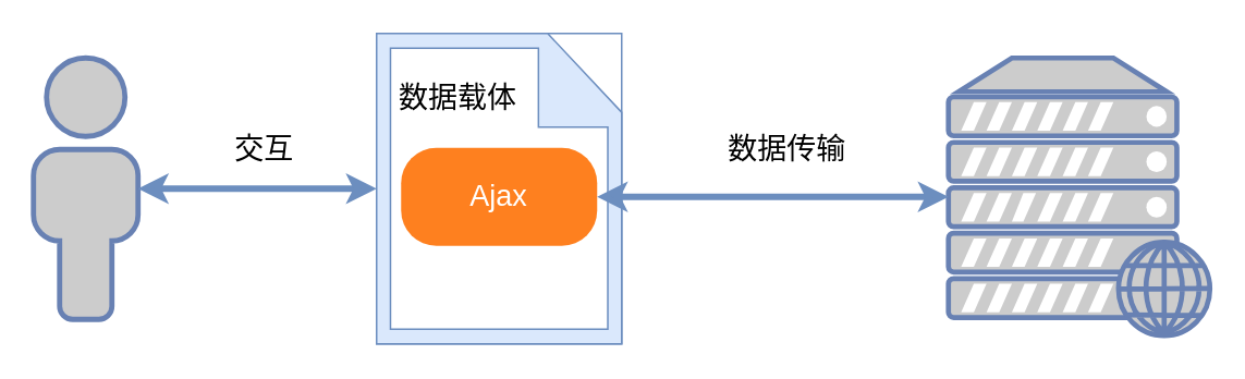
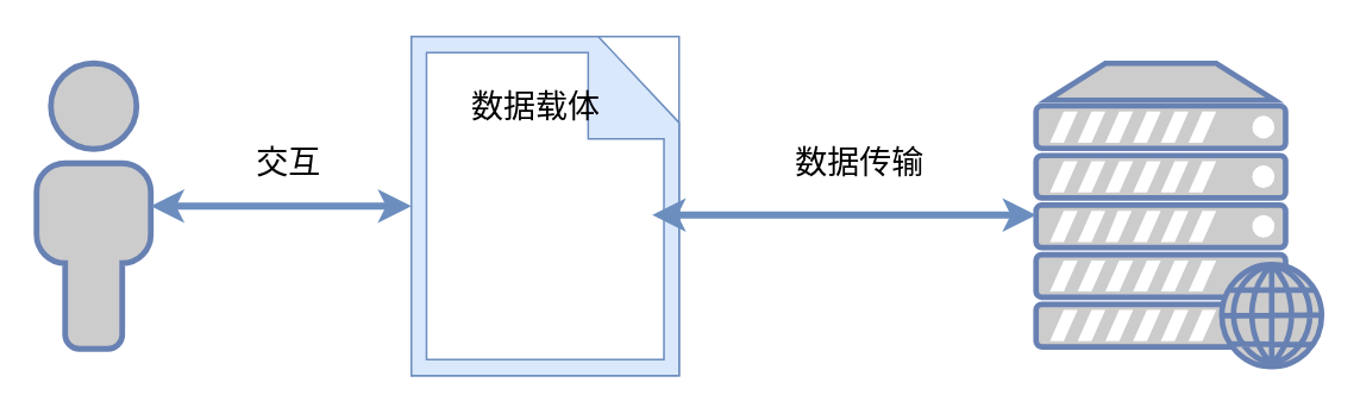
- <mxCell id="6" value="&lt;font style=&quot;font-size: 18px;&quot;&gt;数据载体&lt;/font&gt;" style="rounded=0;whiteSpace=wrap;html=1;fillColor=none;strokeColor=none;fontFamily=Helvetica;" vertex="1" parent="4"><mxGeometry y="30" width="100" height="20" as="geometry" /></mxCell>
+ <mxCell id="6" value="&lt;font style=&quot;font-size: 18px;&quot;&gt;数据载体&lt;/font&gt;" style="rounded=0;whiteSpace=wrap;html=1;fillColor=none;strokeColor=none;fontFamily=Helvetica;" vertex="1" parent="4"><mxGeometry x="20" y="30" width="100" height="20" as="geometry" /></mxCell>
- <mxCell id="7" value="&lt;font color=&quot;#ffffff&quot; style=&quot;font-size: 18px;&quot;&gt;Ajax&lt;/font&gt;" style="rounded=1;whiteSpace=wrap;html=1;arcSize=36;fillStyle=auto;fillColor=#FE801F;strokeColor=none;" vertex="1" parent="4"><mxGeometry x="15" y="70" width="120" height="60" as="geometry" /></mxCell>
+ <mxCell id="7" value="&lt;font color=&quot;#ffffff&quot; style=&quot;font-size: 18px;&quot;&gt;Ajax&lt;/font&gt;" style="rounded=1;whiteSpace=wrap;html=1;arcSize=36;fillStyle=auto;fillColor=#ffffff;strokeColor=none;" vertex="1" parent="4"><mxGeometry x="15" y="70" width="120" height="60" as="geometry" /></mxCell>
